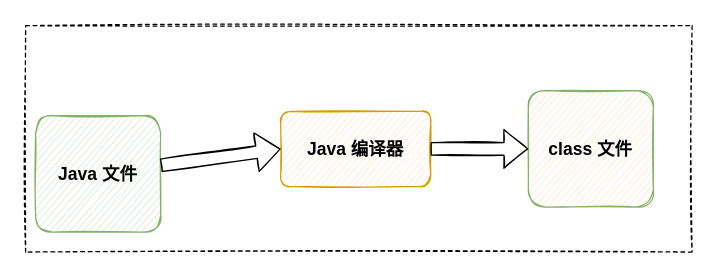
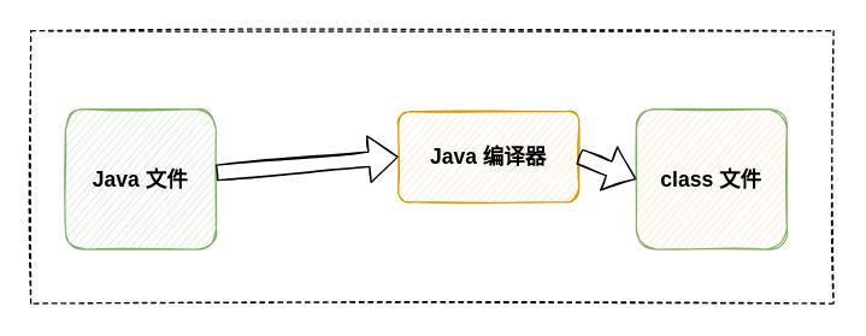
- <mxCell id="5" value="&lt;font style=&quot;font-size: 14px&quot;&gt;&lt;b&gt;Java 编译器&lt;/b&gt;&lt;/font&gt;" style="rounded=1;whiteSpace=wrap;html=1;sketch=1;strokeWidth=1;fillColor=#ffe6cc;strokeColor=#d79b00;" vertex="1" parent="1"><mxGeometry x="224" y="88.5" width="120" height="60" as="geometry" /></mxCell>
+ <mxCell id="5" value="&lt;font style=&quot;font-size: 14px&quot;&gt;&lt;b&gt;Java 编译器&lt;/b&gt;&lt;/font&gt;" style="rounded=1;whiteSpace=wrap;html=1;sketch=1;strokeWidth=1;fillColor=#ffe6cc;strokeColor=#d79b00;" vertex="1" parent="1"><mxGeometry x="264" y="73.5" width="120" height="60" as="geometry" /></mxCell>
- <mxCell id="3" value="&lt;font style=&quot;font-size: 14px&quot;&gt;&lt;b&gt;Java 文件&lt;/b&gt;&lt;/font&gt;" style="rounded=1;whiteSpace=wrap;html=1;sketch=1;strokeWidth=1;fillColor=#d5e8d4;strokeColor=#82b366;" vertex="1" parent="1"><mxGeometry x="28" y="92" width="100" height="93" as="geometry" /></mxCell>
+ <mxCell id="3" value="&lt;font style=&quot;font-size: 14px&quot;&gt;&lt;b&gt;Java 文件&lt;/b&gt;&lt;/font&gt;" style="rounded=1;whiteSpace=wrap;html=1;sketch=1;strokeWidth=1;fillColor=#d5e8d4;strokeColor=#82b366;" vertex="1" parent="1"><mxGeometry x="43" y="72" width="100" height="93" as="geometry" /></mxCell>
